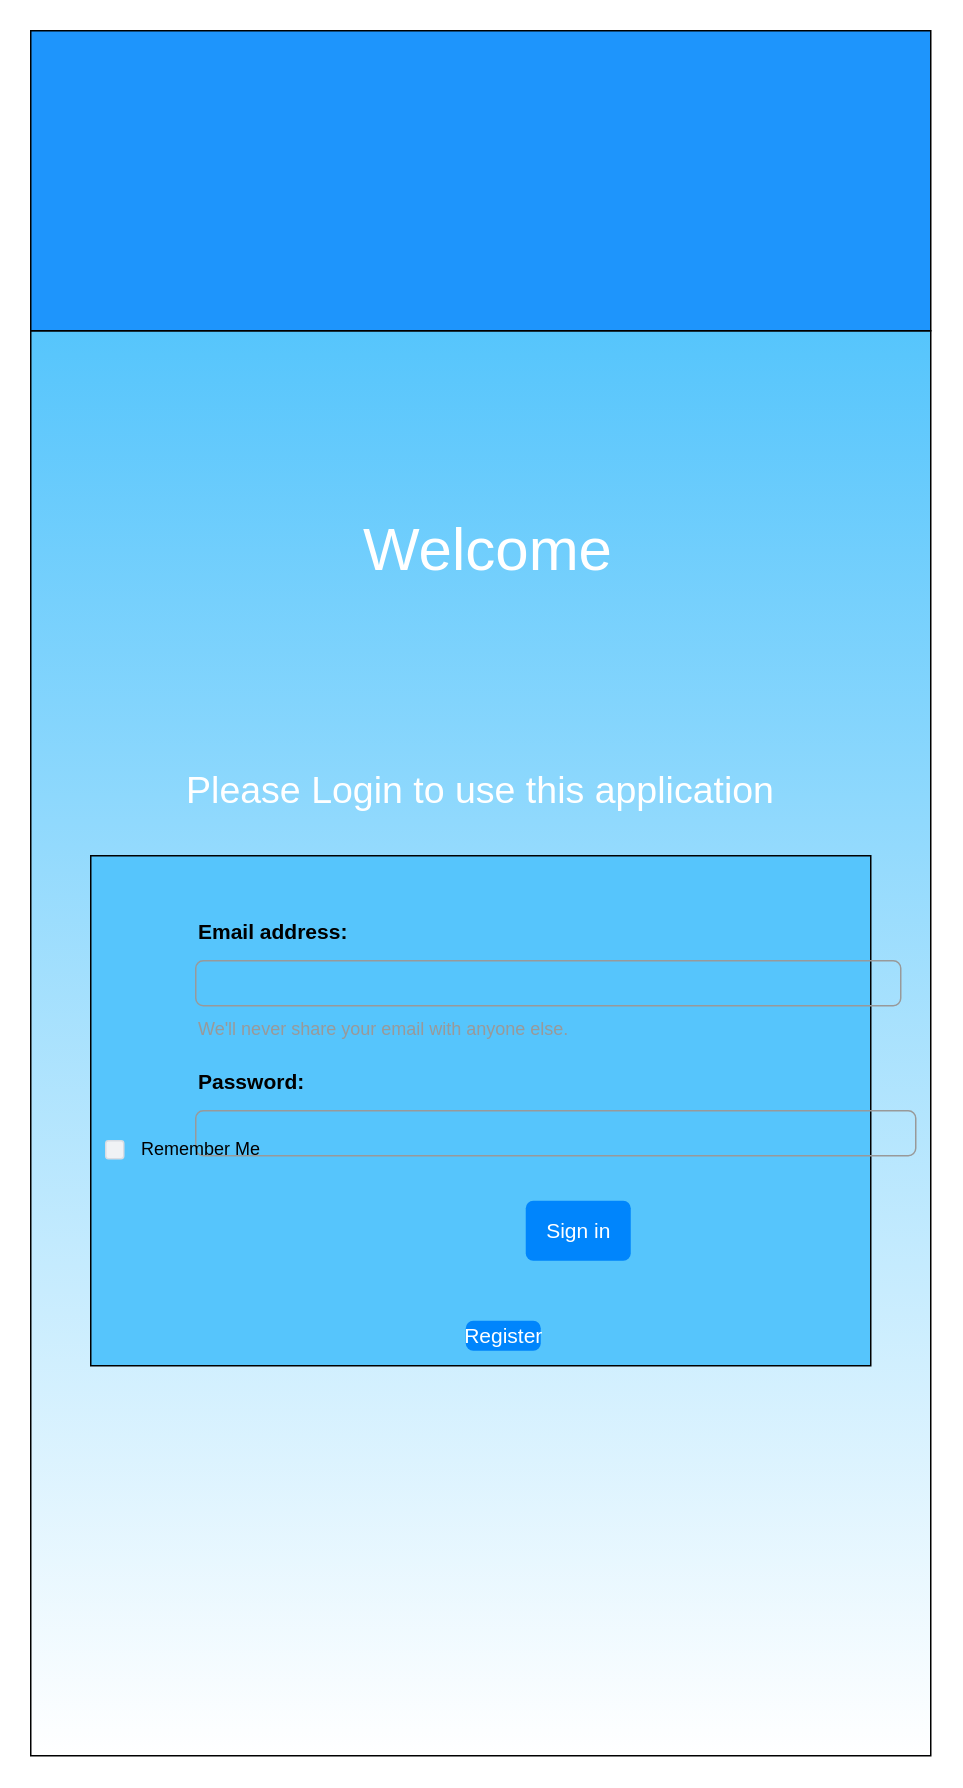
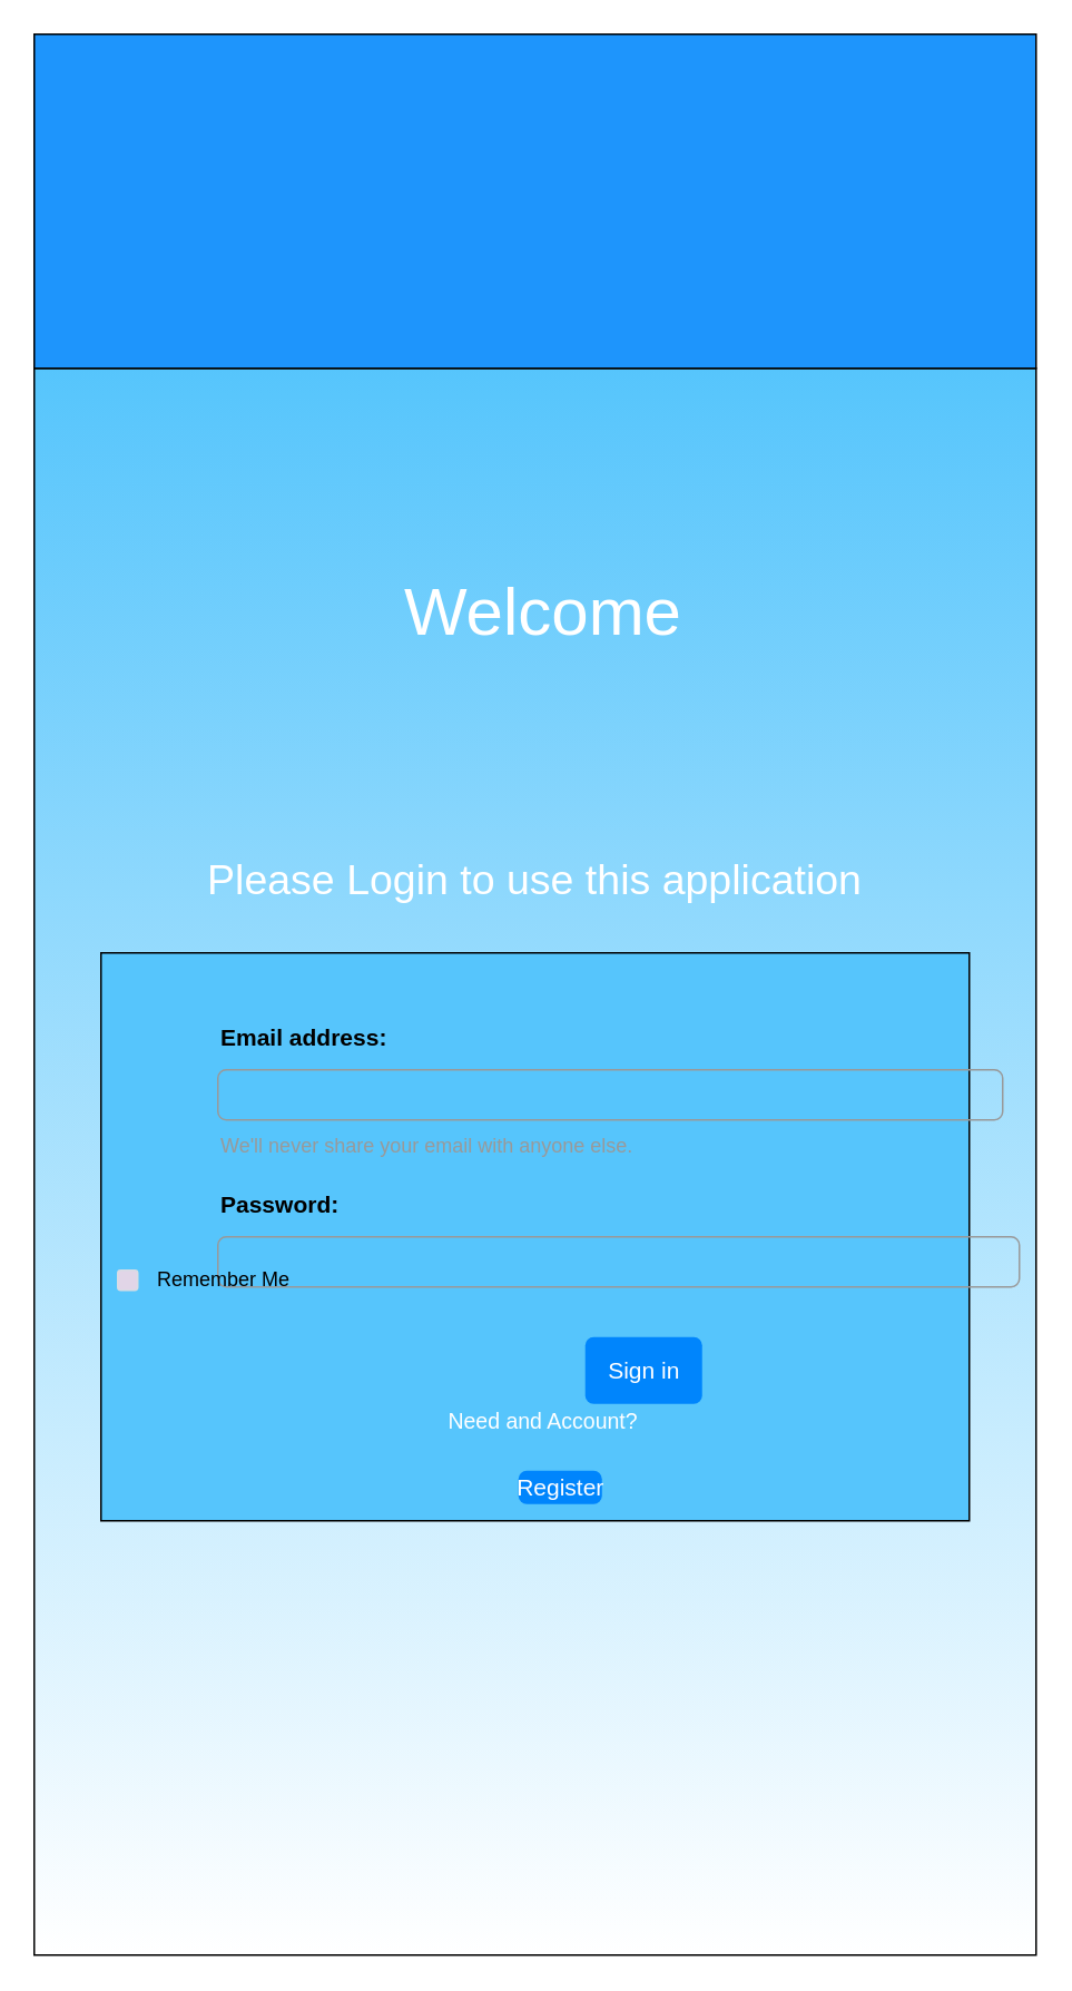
- <mxCell id="15" value="Remember Me" style="rounded=1;fillColor=#F0F2F5;strokeColor=#D8DCE3;align=left;verticalAlign=middle;fontStyle=0;fontSize=12;labelPosition=right;verticalLabelPosition=middle;spacingLeft=10;html=1;shadow=0;dashed=0;glass=0;sketch=0;" parent="1" vertex="1"><mxGeometry x="70" y="760" width="12" height="12" as="geometry" /></mxCell>
+ <mxCell id="15" value="Remember Me" style="rounded=1;fillColor=#e1d5e7;strokeColor=#D8DCE3;align=left;verticalAlign=middle;fontStyle=0;fontSize=12;labelPosition=right;verticalLabelPosition=middle;spacingLeft=10;html=1;shadow=0;dashed=0;glass=0;sketch=0;" parent="1" vertex="1"><mxGeometry x="70" y="760" width="12" height="12" as="geometry" /></mxCell>
+ <mxCell id="13" value="Need and Account?" style="text;html=1;strokeColor=none;fillColor=none;align=center;verticalAlign=middle;whiteSpace=wrap;rounded=0;shadow=0;glass=0;sketch=0;fontSize=13;fontColor=#FFFFFF;" parent="1" vertex="1"><mxGeometry x="210" y="830" width="230" height="40" as="geometry" /></mxCell>
